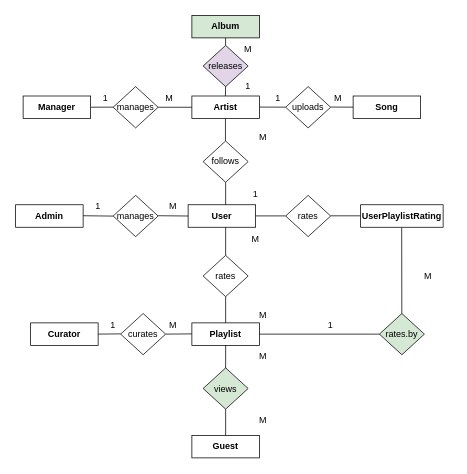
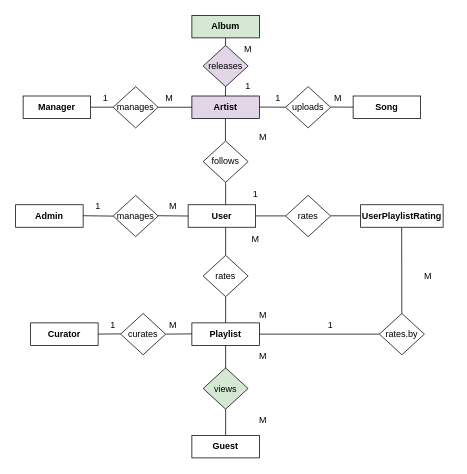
- <mxCell id="11" value="&lt;b&gt;Artist&lt;/b&gt;" style="rounded=0;whiteSpace=wrap;html=1;" vertex="1" parent="1"><mxGeometry x="255" y="127.5" width="90" height="30" as="geometry" /></mxCell>
+ <mxCell id="11" value="&lt;b&gt;Artist&lt;/b&gt;" style="rounded=0;whiteSpace=wrap;html=1;fillColor=#e1d5e7;" vertex="1" parent="1"><mxGeometry x="255" y="127.5" width="90" height="30" as="geometry" /></mxCell>
- <mxCell id="35" value="rates.by" style="rhombus;whiteSpace=wrap;html=1;fillColor=#d5e8d4;" vertex="1" parent="1"><mxGeometry x="505" y="417.5" width="60" height="55" as="geometry" /></mxCell>
+ <mxCell id="35" value="rates.by" style="rhombus;whiteSpace=wrap;html=1;" vertex="1" parent="1"><mxGeometry x="505" y="417.5" width="60" height="55" as="geometry" /></mxCell>
